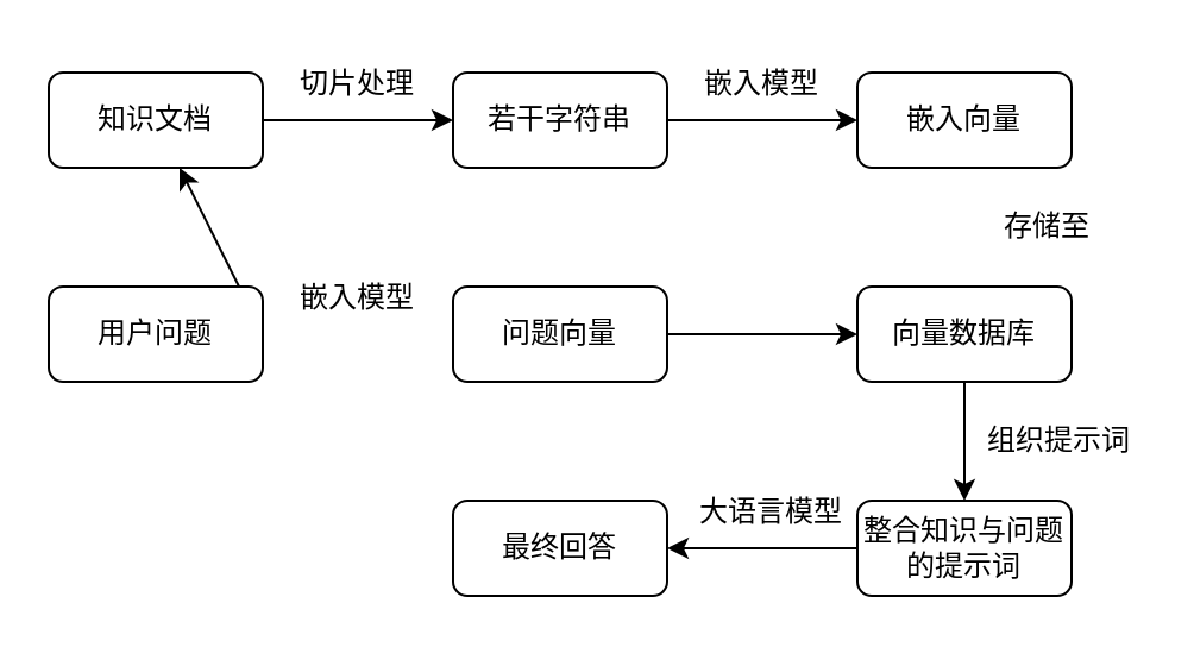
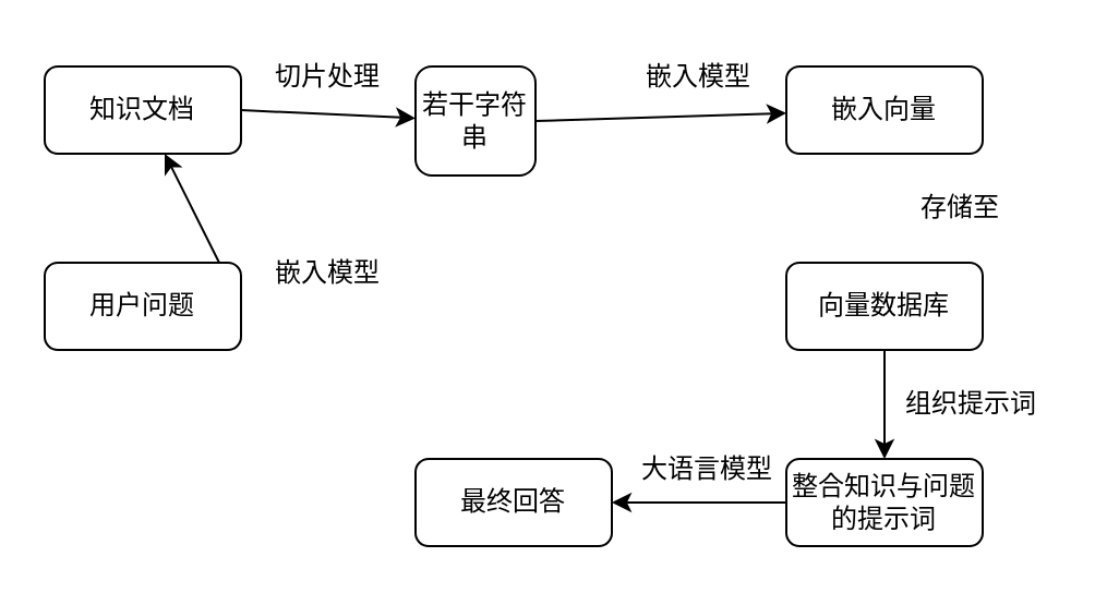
- <mxCell id="5" value="若干字符串" style="rounded=1;whiteSpace=wrap;html=1;" vertex="1" parent="1"><mxGeometry x="190" y="30" width="90" height="40" as="geometry" /></mxCell>
+ <mxCell id="5" value="若干字符串" style="rounded=1;whiteSpace=wrap;html=1;" vertex="1" parent="1"><mxGeometry x="190" y="30" width="55" height="50" as="geometry" /></mxCell>
- <mxCell id="15" value="问题向量" style="rounded=1;whiteSpace=wrap;html=1;" vertex="1" parent="1"><mxGeometry x="190" y="120" width="90" height="40" as="geometry" /></mxCell>
- <mxCell id="14" style="edgeStyle=none;html=1;" edge="1" parent="1" source="15" target="10"><mxGeometry relative="1" as="geometry" /></mxCell>
